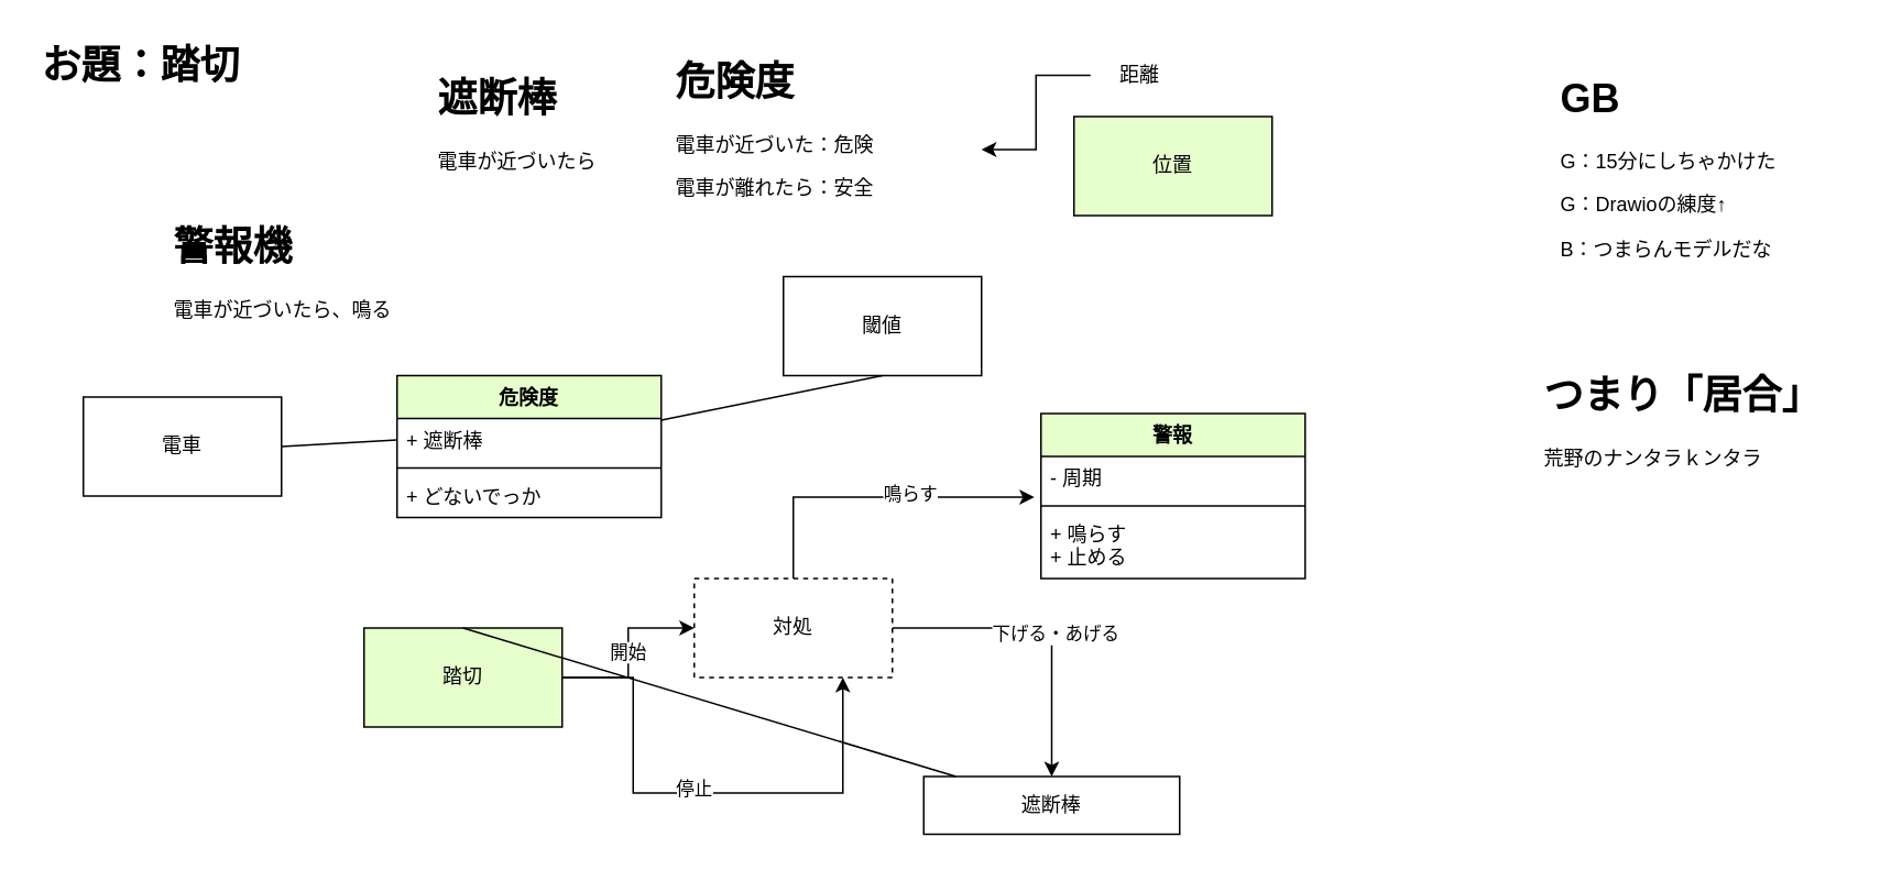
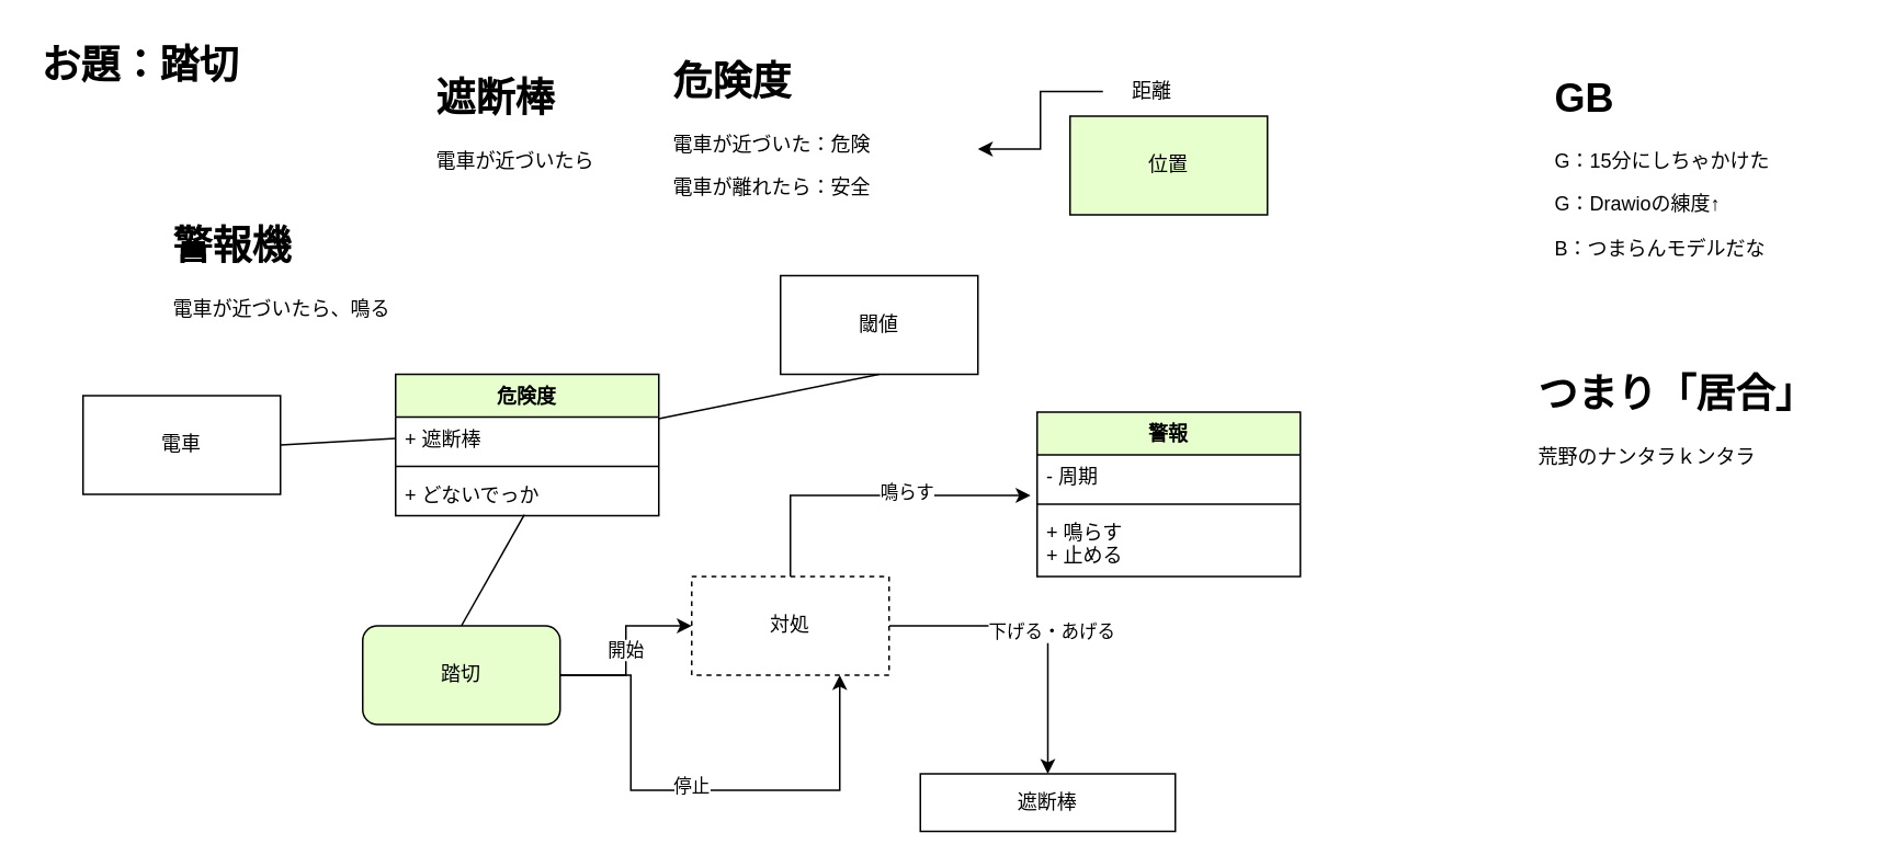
- <mxCell id="12" value="距離" style="text;html=1;strokeColor=none;fillColor=none;align=center;verticalAlign=middle;whiteSpace=wrap;rounded=0;" vertex="1" parent="1"><mxGeometry x="660" y="30" width="60" height="30" as="geometry" /></mxCell>
+ <mxCell id="12" value="距離" style="text;html=1;strokeColor=none;fillColor=none;align=center;verticalAlign=middle;whiteSpace=wrap;rounded=0;" vertex="1" parent="1"><mxGeometry x="670" y="40" width="60" height="30" as="geometry" /></mxCell>
- <mxCell id="10" value="踏切" style="rounded=0;whiteSpace=wrap;html=1;fillColor=#E6FFCC;" vertex="1" parent="1"><mxGeometry x="220" y="380" width="120" height="60" as="geometry" /></mxCell>
+ <mxCell id="10" value="踏切" style="whiteSpace=wrap;html=1;fillColor=#E6FFCC;rounded=1;" vertex="1" parent="1"><mxGeometry x="220" y="380" width="120" height="60" as="geometry" /></mxCell>
- <mxCell id="15" value="" style="endArrow=none;html=1;rounded=0;exitX=0.5;exitY=0;exitDx=0;exitDy=0;" edge="1" parent="1" source="10" target="5"><mxGeometry width="50" height="50" relative="1" as="geometry"><mxPoint x="370" y="330" as="sourcePoint" /><mxPoint x="420" y="280" as="targetPoint" /></mxGeometry></mxCell>
+ <mxCell id="15" value="" style="endArrow=none;html=1;rounded=0;exitX=0.5;exitY=0;exitDx=0;exitDy=0;entryX=0.489;entryY=0.98;entryDx=0;entryDy=0;entryPerimeter=0;" edge="1" parent="1" source="10" target="31"><mxGeometry width="50" height="50" relative="1" as="geometry"><mxPoint x="370" y="330" as="sourcePoint" /><mxPoint x="420" y="280" as="targetPoint" /></mxGeometry></mxCell>
